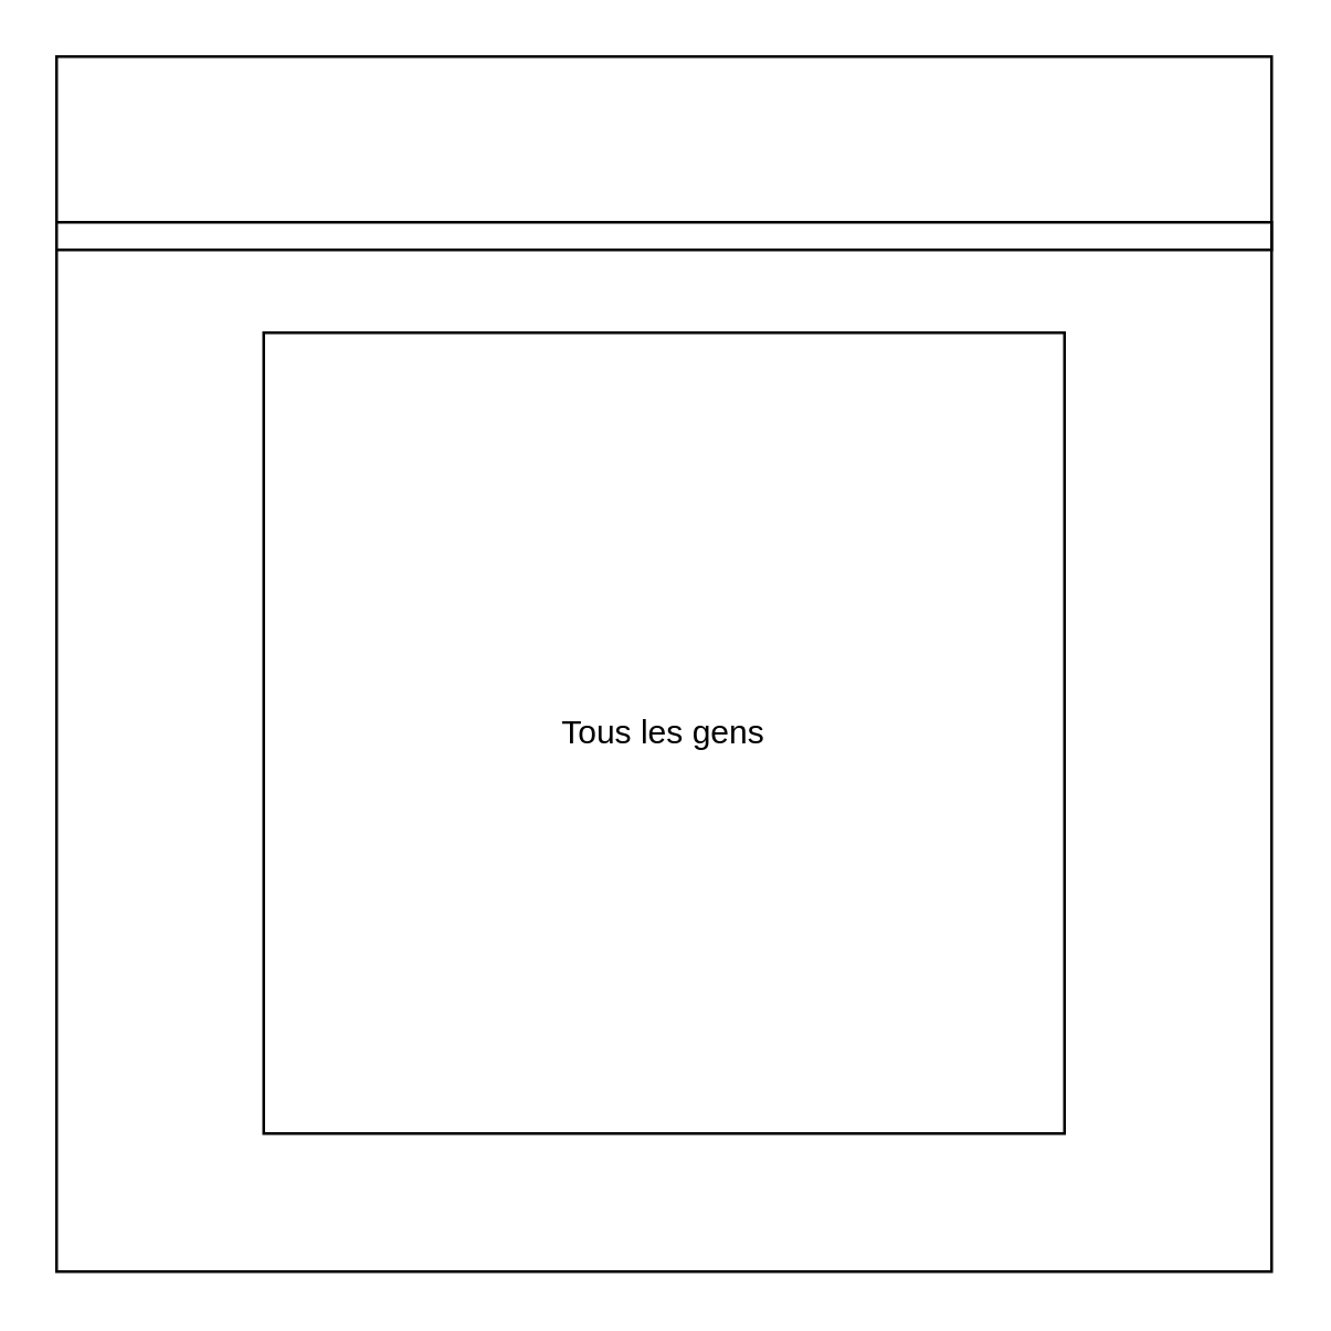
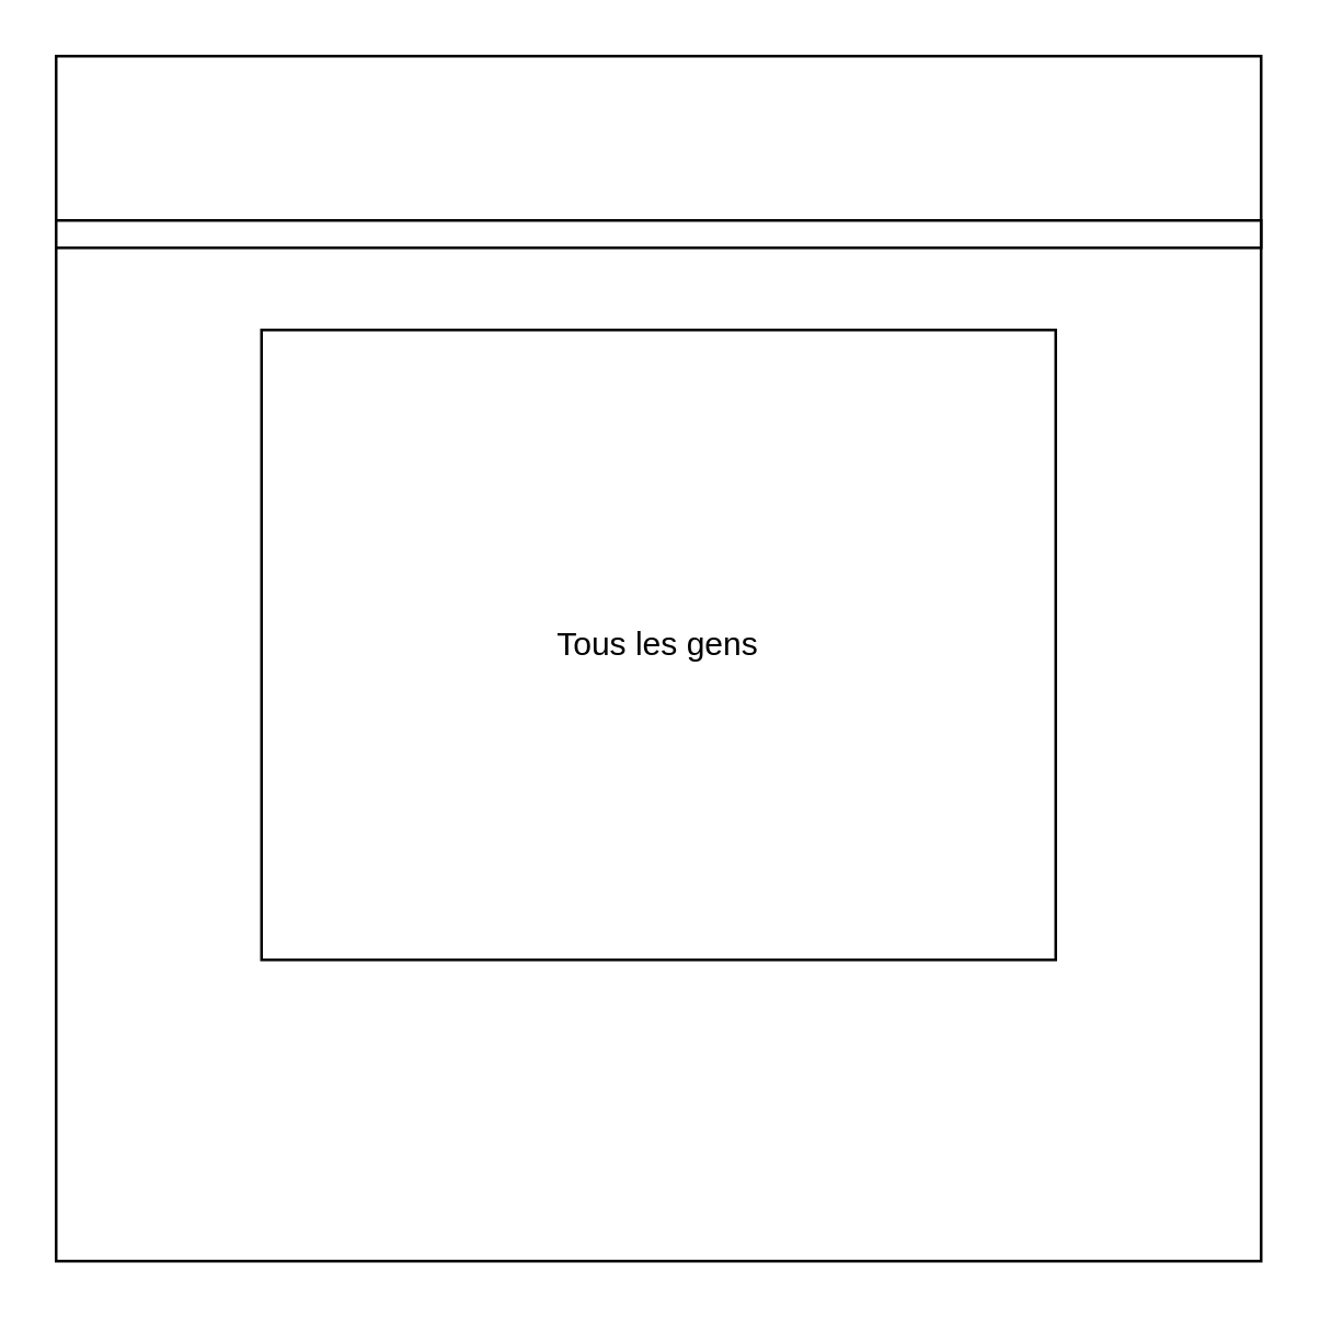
- <mxCell id="4" value="Tous les gens" style="whiteSpace=wrap;html=1;aspect=fixed;" vertex="1" parent="1"><mxGeometry x="95" y="120" width="290" height="290" as="geometry" /></mxCell>
+ <mxCell id="4" value="Tous les gens" style="whiteSpace=wrap;html=1;aspect=fixed;" vertex="1" parent="1"><mxGeometry x="95" y="120" width="290" height="230" as="geometry" /></mxCell>
